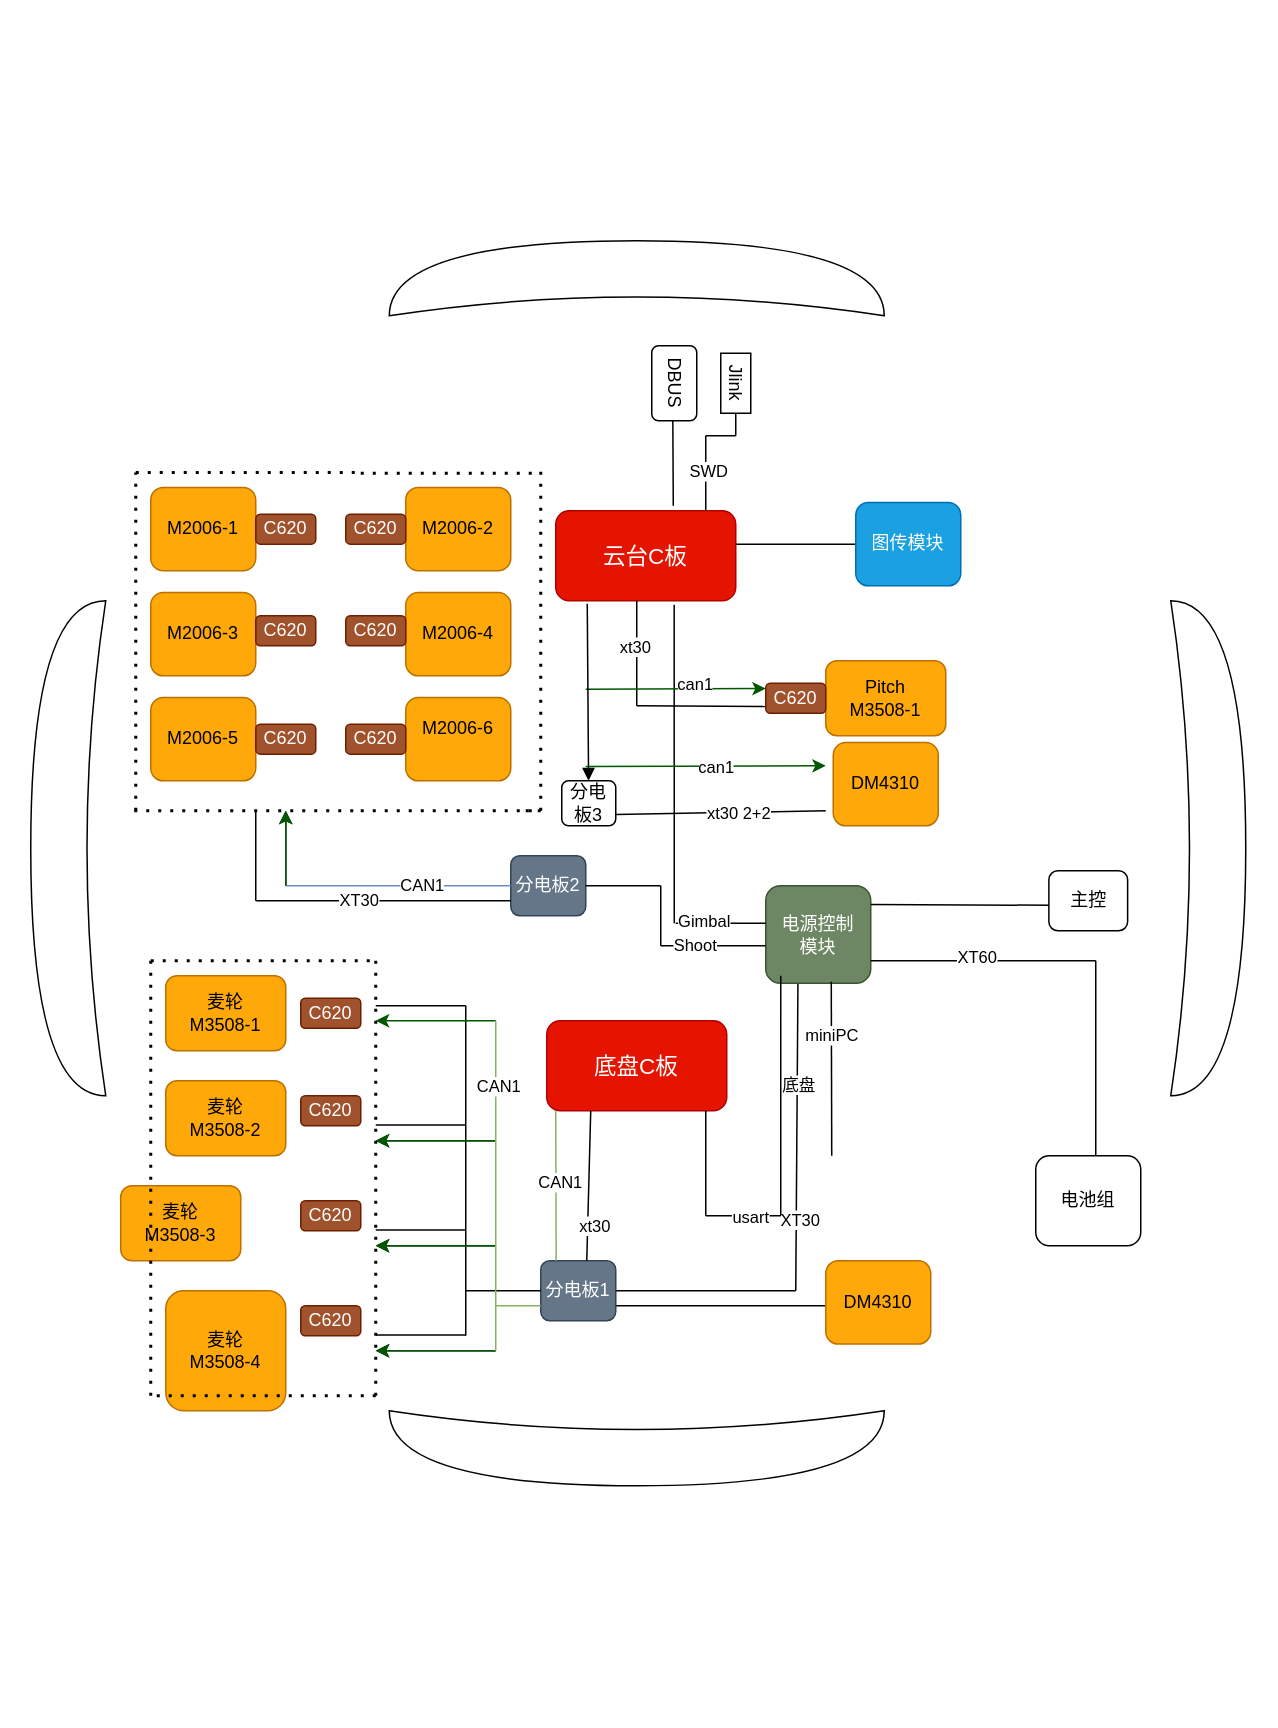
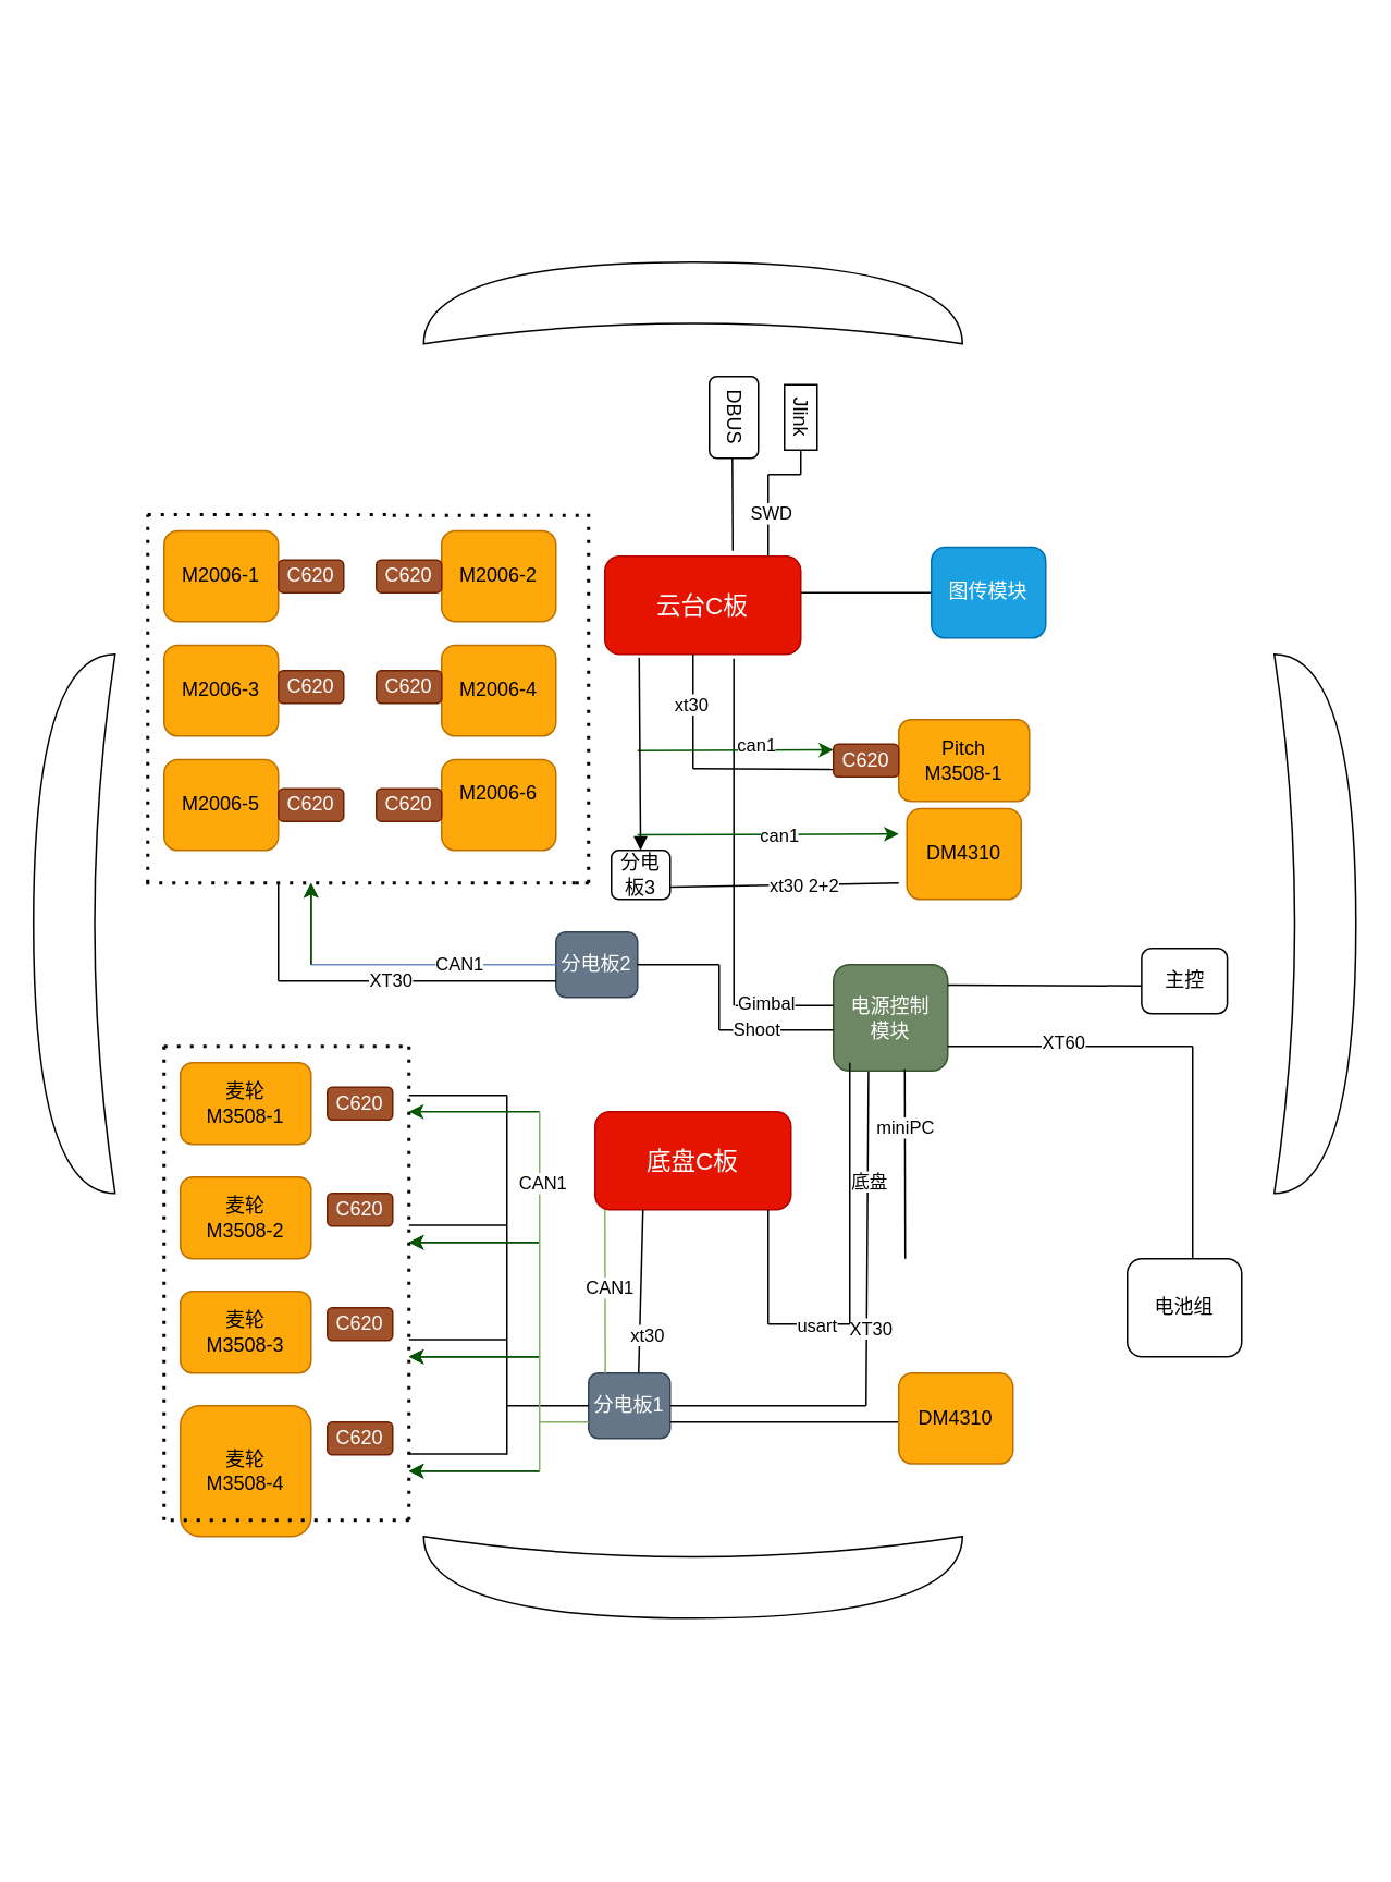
- <mxCell id="12" value="麦轮&lt;div&gt;M3508-3&lt;/div&gt;" style="rounded=1;whiteSpace=wrap;html=1;fillColor=#FFA809;strokeColor=#BD7000;fontColor=#000000;" vertex="1" parent="1"><mxGeometry x="80" y="790" width="80" height="50" as="geometry" /></mxCell>
+ <mxCell id="12" value="麦轮&lt;div&gt;M3508-3&lt;/div&gt;" style="rounded=1;whiteSpace=wrap;html=1;fillColor=#FFA809;strokeColor=#BD7000;fontColor=#000000;" vertex="1" parent="1"><mxGeometry x="110" y="790" width="80" height="50" as="geometry" /></mxCell>
